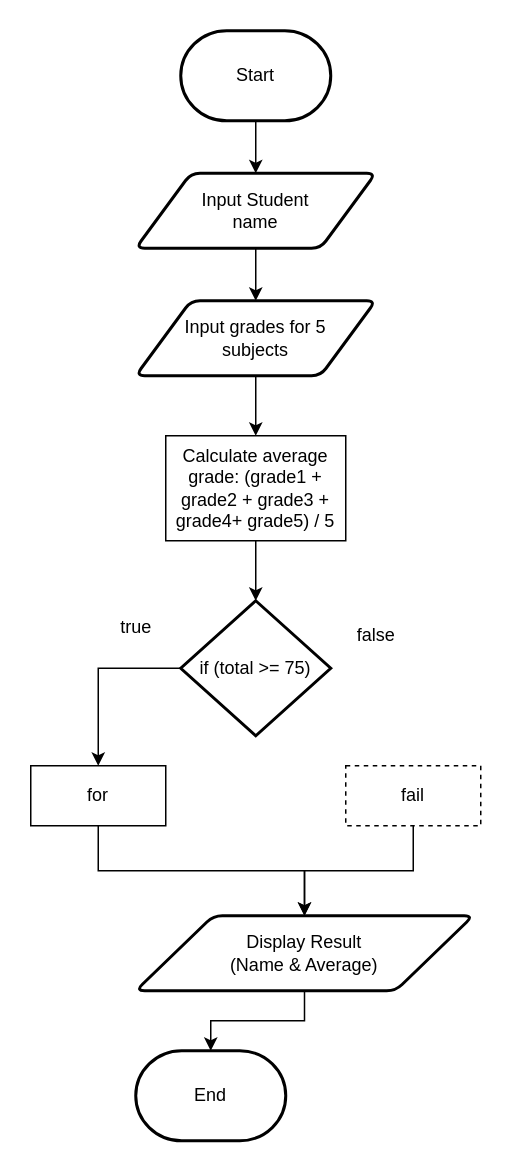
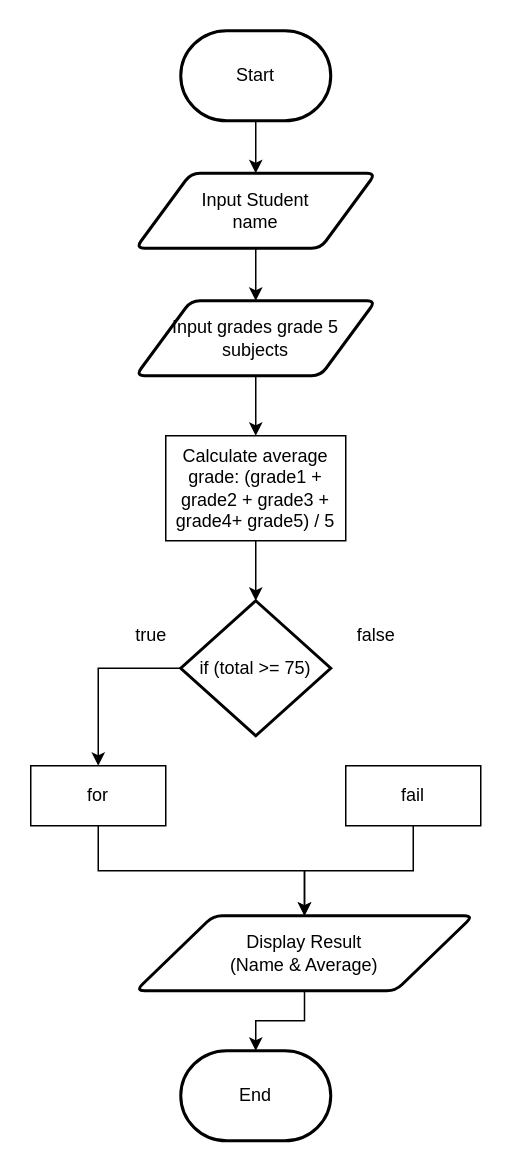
- <mxCell id="8" value="Input grades for 5&lt;br&gt;subjects" style="shape=parallelogram;html=1;strokeWidth=2;perimeter=parallelogramPerimeter;whiteSpace=wrap;rounded=1;arcSize=12;size=0.23;" vertex="1" parent="1"><mxGeometry x="90" y="200" width="160" height="50" as="geometry" /></mxCell>
+ <mxCell id="8" value="Input grades grade 5&lt;br&gt;subjects" style="shape=parallelogram;html=1;strokeWidth=2;perimeter=parallelogramPerimeter;whiteSpace=wrap;rounded=1;arcSize=12;size=0.23;" vertex="1" parent="1"><mxGeometry x="90" y="200" width="160" height="50" as="geometry" /></mxCell>
- <mxCell id="17" value="true" style="text;html=1;align=center;verticalAlign=middle;resizable=0;points=[];autosize=1;strokeColor=none;fillColor=none;" vertex="1" parent="1"><mxGeometry x="70" y="403" width="40" height="30" as="geometry" /></mxCell>
+ <mxCell id="17" value="true" style="text;html=1;align=center;verticalAlign=middle;resizable=0;points=[];autosize=1;strokeColor=none;fillColor=none;" vertex="1" parent="1"><mxGeometry x="80" y="408" width="40" height="30" as="geometry" /></mxCell>
- <mxCell id="14" value="fail" style="rounded=0;whiteSpace=wrap;html=1;dashed=1;" vertex="1" parent="1"><mxGeometry x="230" y="510" width="90" height="40" as="geometry" /></mxCell>
+ <mxCell id="14" value="fail" style="rounded=0;whiteSpace=wrap;html=1;" vertex="1" parent="1"><mxGeometry x="230" y="510" width="90" height="40" as="geometry" /></mxCell>
- <mxCell id="4" value="End" style="strokeWidth=2;html=1;shape=mxgraph.flowchart.terminator;whiteSpace=wrap;" vertex="1" parent="1"><mxGeometry x="90" y="700" width="100" height="60" as="geometry" /></mxCell>
+ <mxCell id="4" value="End" style="strokeWidth=2;html=1;shape=mxgraph.flowchart.terminator;whiteSpace=wrap;" vertex="1" parent="1"><mxGeometry x="120" y="700" width="100" height="60" as="geometry" /></mxCell>
